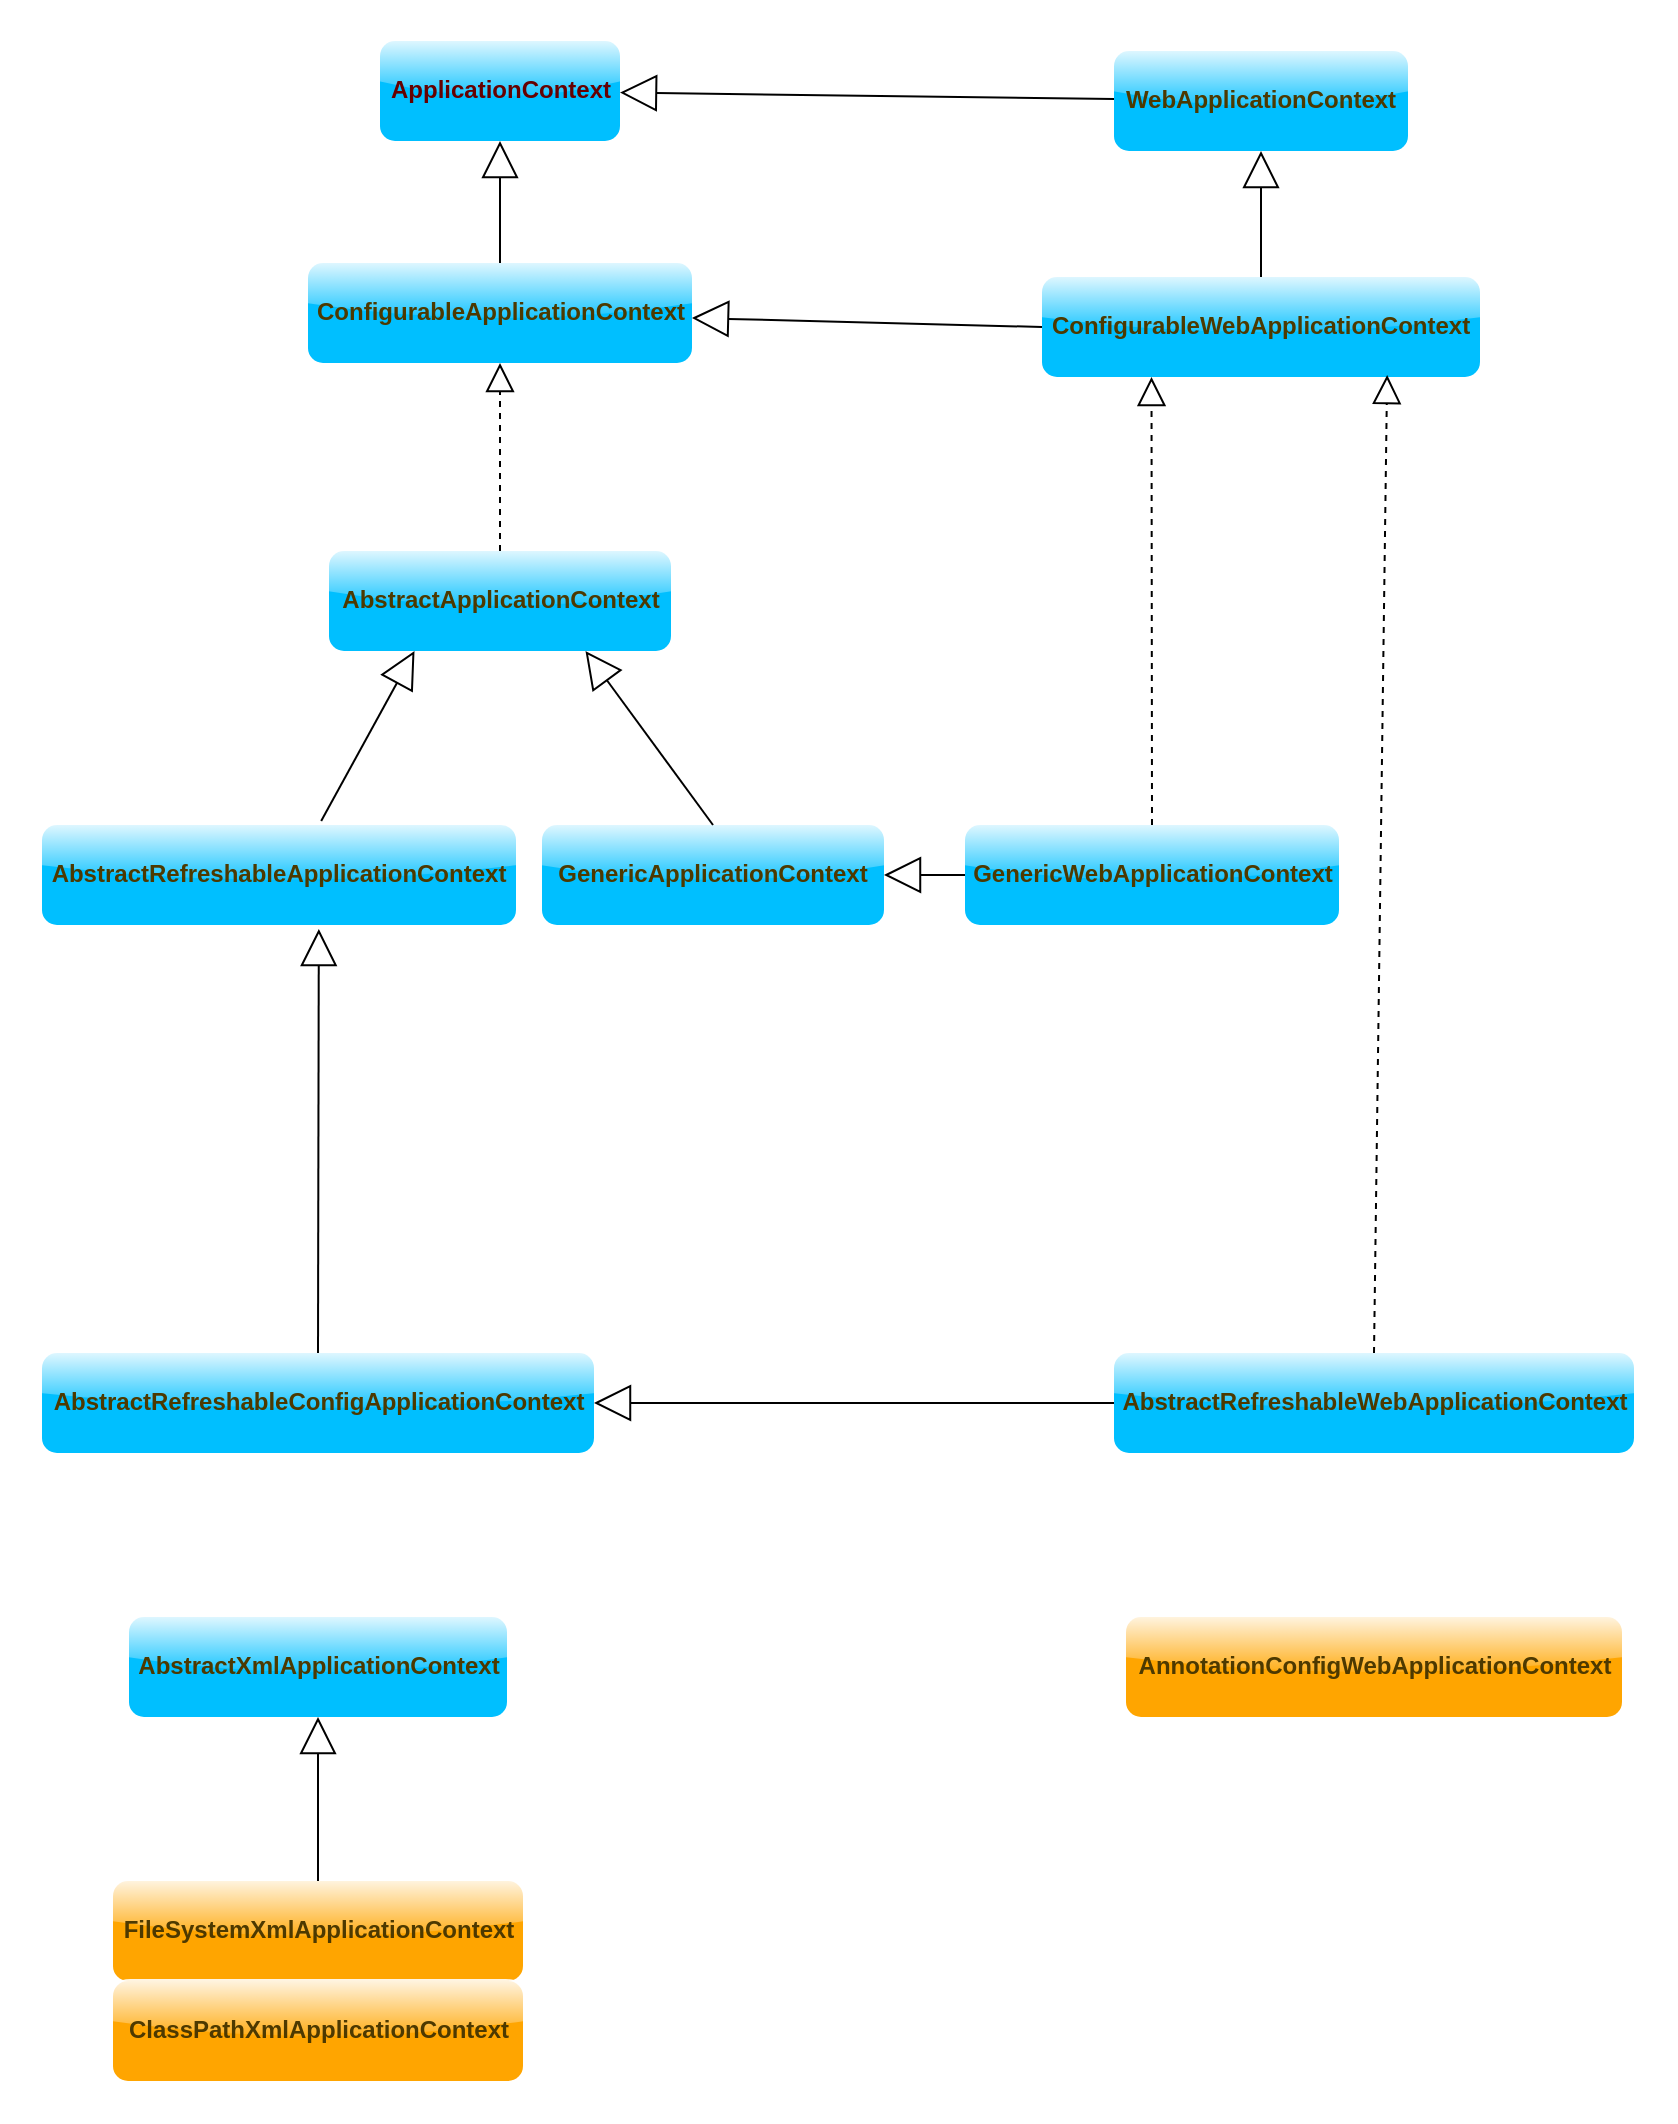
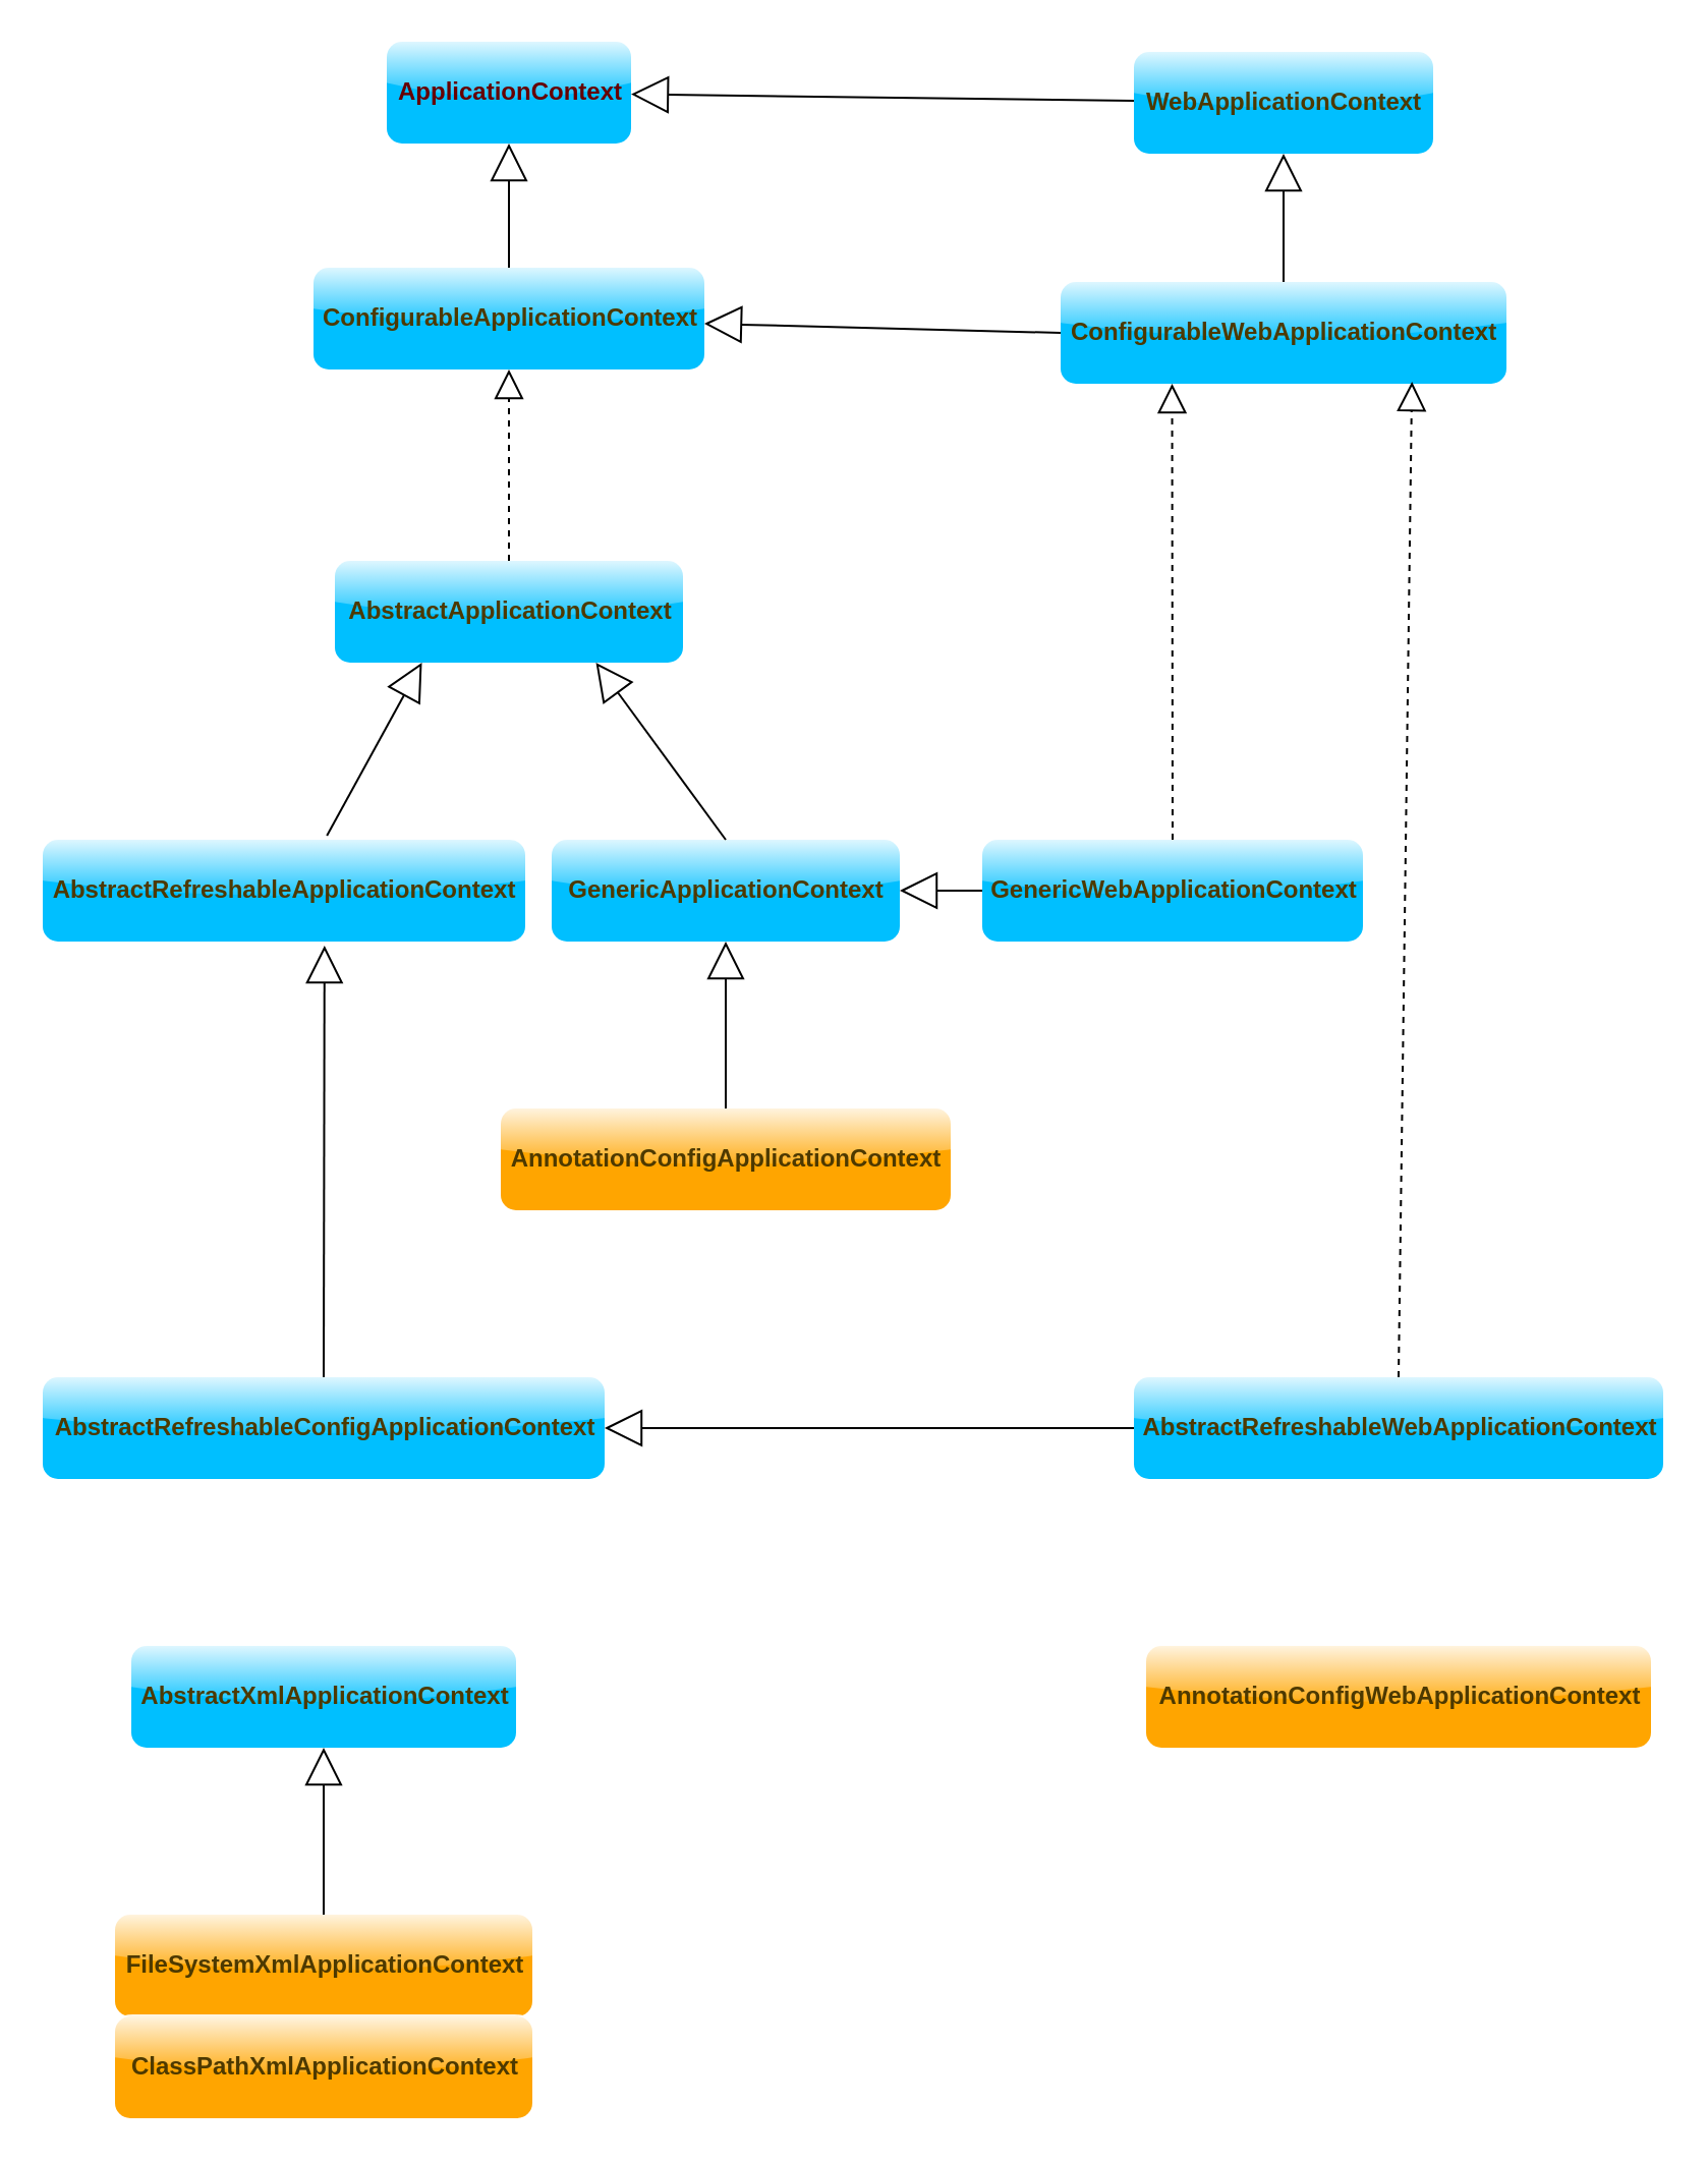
+ <mxCell id="23" value="" style="endArrow=block;endSize=16;endFill=0;html=1;entryX=0.5;entryY=1;entryDx=0;entryDy=0;exitX=0.5;exitY=0;exitDx=0;exitDy=0;" parent="1" source="22" target="14" edge="1"><mxGeometry width="160" relative="1" as="geometry"><mxPoint x="295.25" y="549" as="sourcePoint" /><mxPoint x="44.174" y="463" as="targetPoint" /></mxGeometry></mxCell>
+ <mxCell id="22" value="&lt;b&gt;&lt;font color=&quot;#4d3900&quot;&gt;AnnotationConfigApplicationContext&lt;/font&gt;&lt;/b&gt;" style="html=1;fillColor=#ffa500;strokeColor=none;glass=1;rounded=1;comic=0;gradientColor=none;" parent="1" vertex="1"><mxGeometry x="245.5" y="544" width="221" height="50" as="geometry" /></mxCell>
